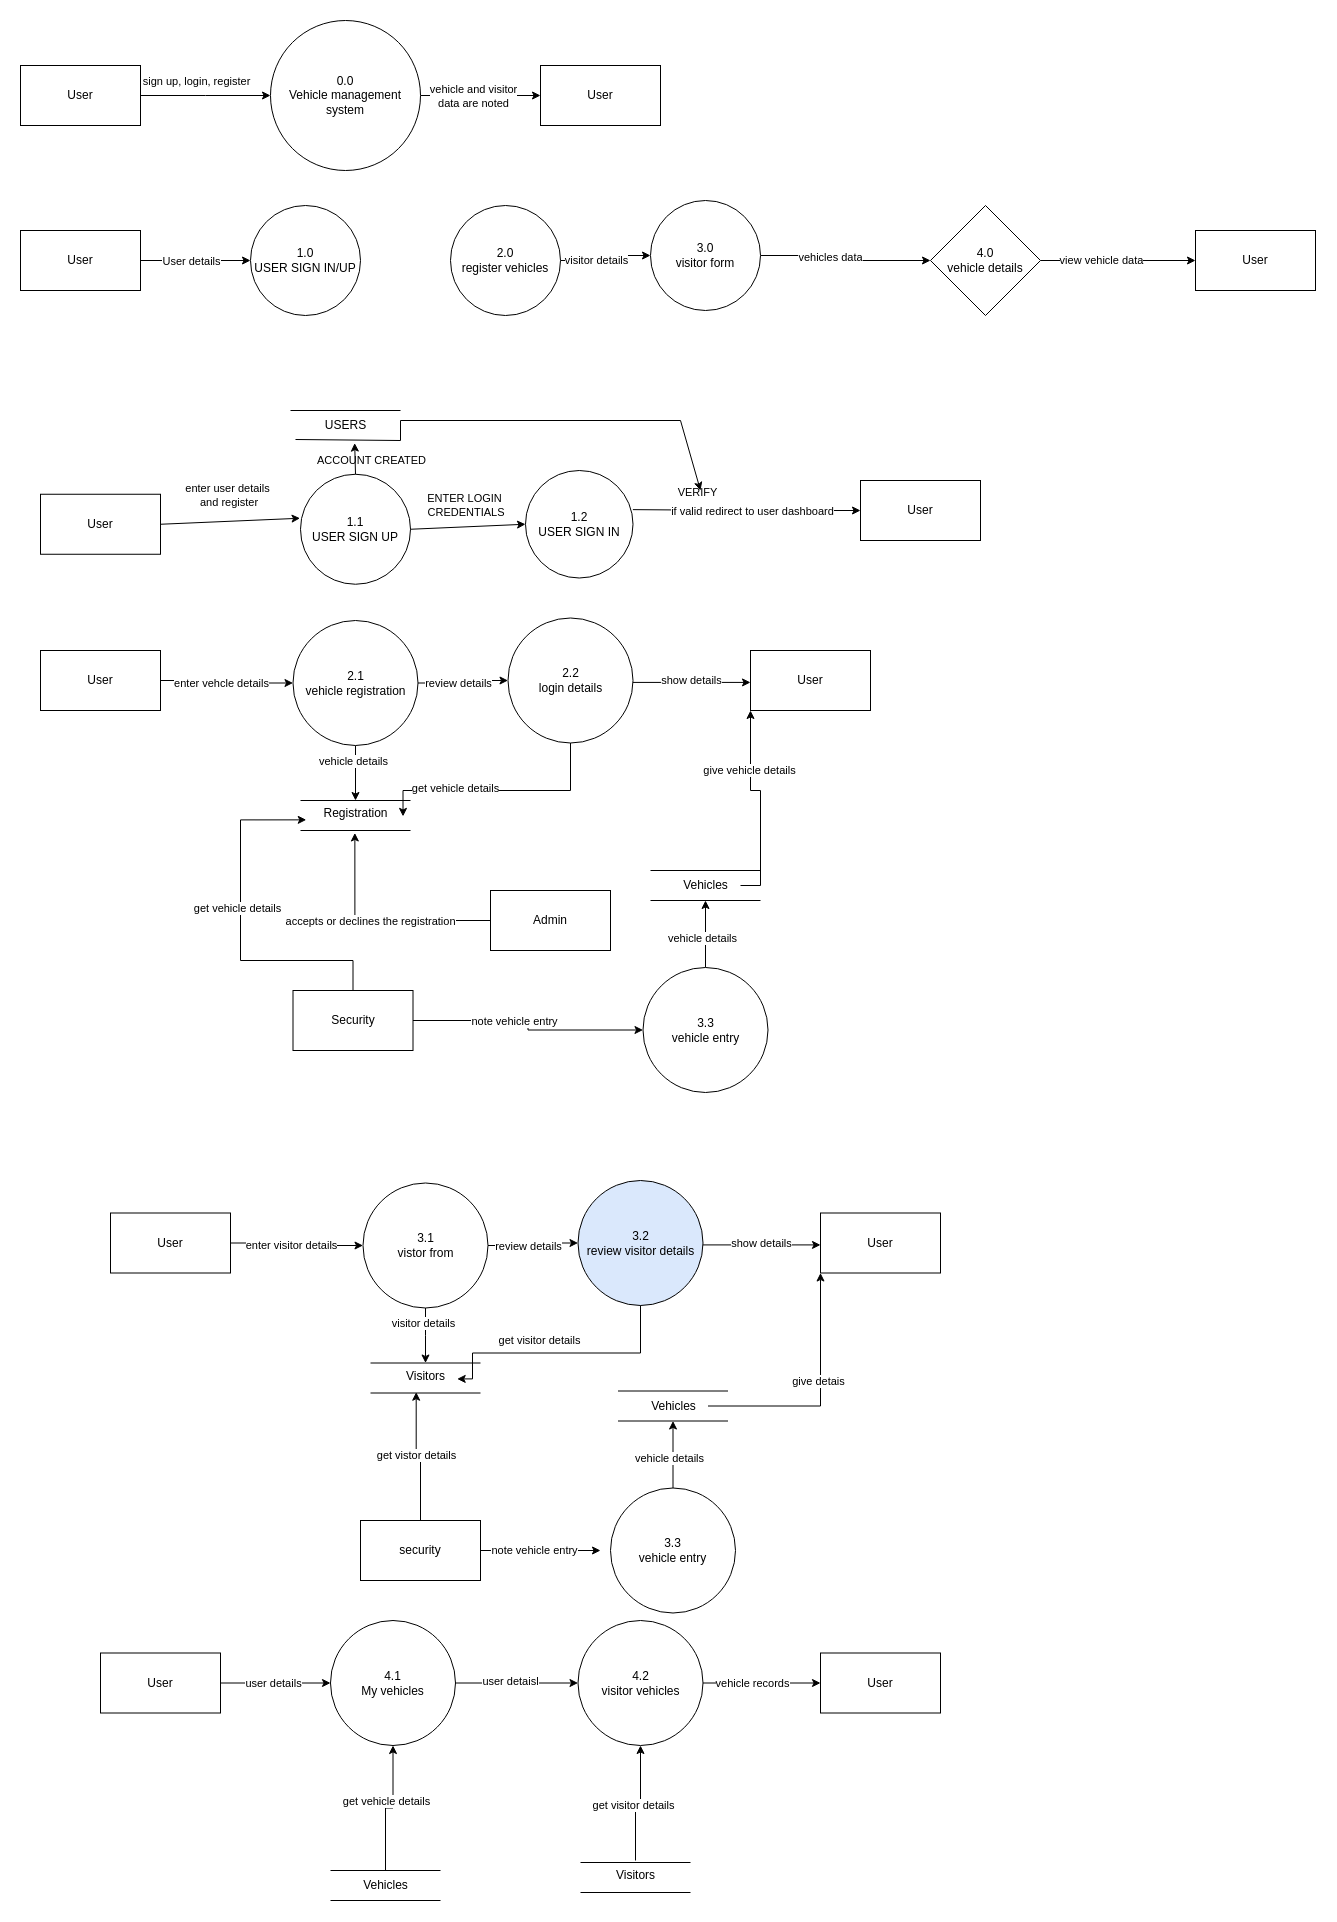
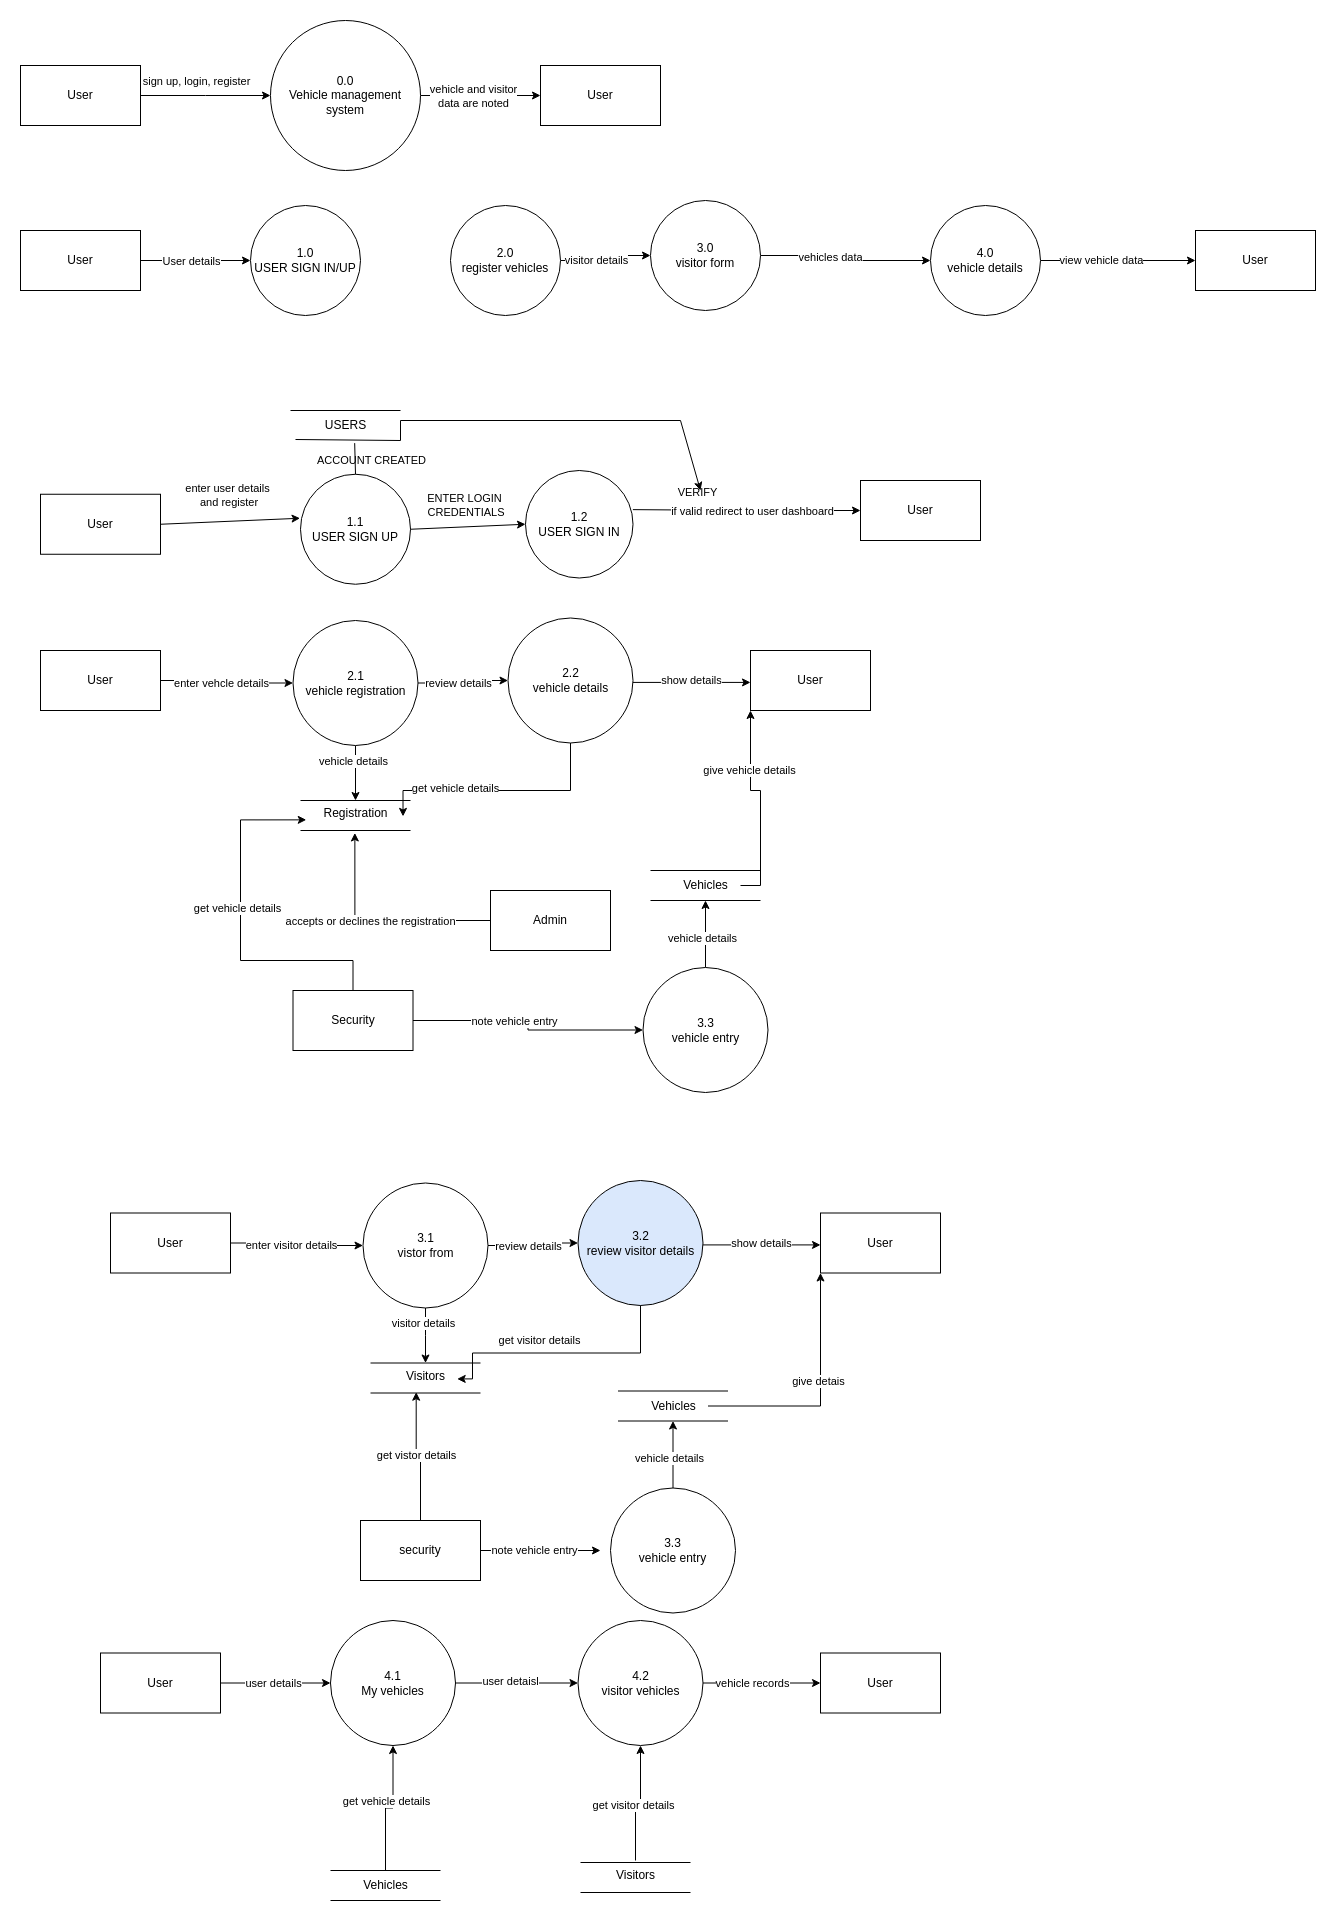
- <mxCell id="103" value="4.0&lt;div&gt;vehicle details&lt;/div&gt;" style="rhombus;whiteSpace=wrap;html=1;aspect=fixed;" vertex="1" parent="1"><mxGeometry x="930" y="205" width="110" height="110" as="geometry" /></mxCell>
+ <mxCell id="103" value="4.0&lt;div&gt;vehicle details&lt;/div&gt;" style="ellipse;whiteSpace=wrap;html=1;aspect=fixed;" vertex="1" parent="1"><mxGeometry x="930" y="205" width="110" height="110" as="geometry" /></mxCell>
- <mxCell id="34" value="" style="endArrow=classic;html=1;rounded=0;entryX=0.653;entryY=1.087;entryDx=0;entryDy=0;entryPerimeter=0;exitX=0.5;exitY=0;exitDx=0;exitDy=0;" parent="1" source="21" target="33" edge="1"><mxGeometry width="50" height="50" relative="1" as="geometry"><mxPoint x="410" y="550" as="sourcePoint" /><mxPoint x="460" y="500" as="targetPoint" /></mxGeometry></mxCell>
+ <mxCell id="34" value="" style="endArrow=none;html=1;rounded=0;entryX=0.653;entryY=1.087;entryDx=0;entryDy=0;entryPerimeter=0;exitX=0.5;exitY=0;exitDx=0;exitDy=0;" parent="1" source="21" target="33" edge="1"><mxGeometry width="50" height="50" relative="1" as="geometry"><mxPoint x="410" y="550" as="sourcePoint" /><mxPoint x="460" y="500" as="targetPoint" /></mxGeometry></mxCell>
- <mxCell id="54" value="2.2&lt;div&gt;login details&lt;/div&gt;" style="ellipse;whiteSpace=wrap;html=1;aspect=fixed;" parent="1" vertex="1"><mxGeometry x="507.5" y="617.5" width="125" height="125" as="geometry" /></mxCell>
+ <mxCell id="54" value="2.2&lt;div&gt;vehicle details&lt;/div&gt;" style="ellipse;whiteSpace=wrap;html=1;aspect=fixed;" parent="1" vertex="1"><mxGeometry x="507.5" y="617.5" width="125" height="125" as="geometry" /></mxCell>
